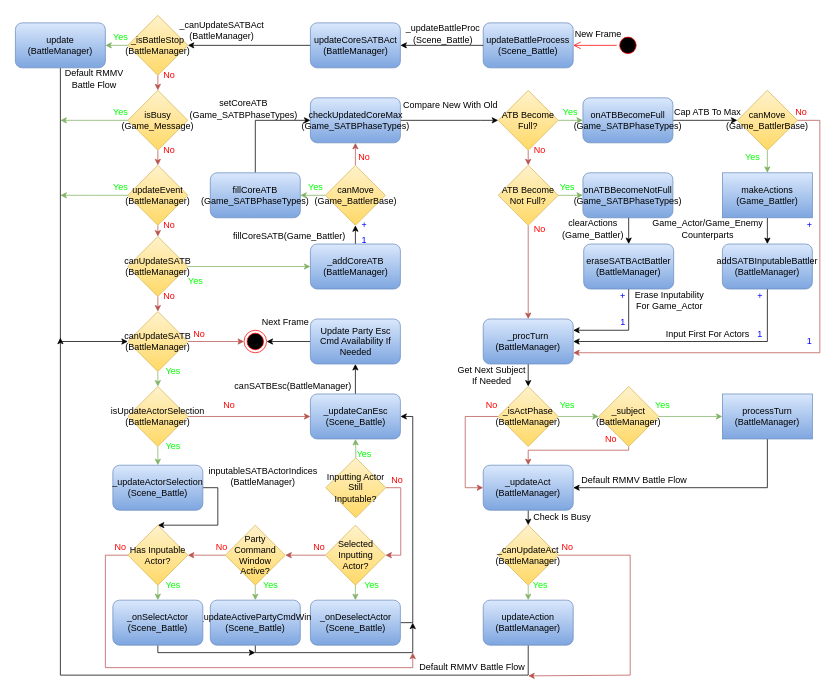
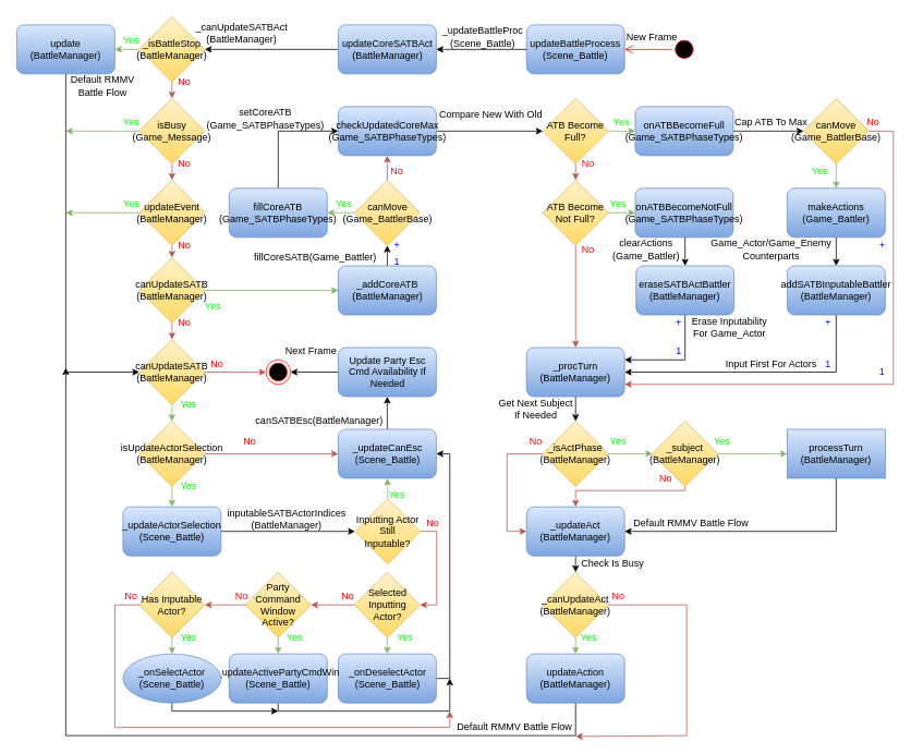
- <mxCell id="62" value="&lt;div&gt;makeActions&lt;/div&gt;&lt;div&gt;(Game_Battler)&lt;br&gt;&lt;/div&gt;" style="whiteSpace=wrap;html=1;strokeColor=#6c8ebf;gradientColor=#7ea6e0;fillColor=#dae8fc;rounded=0;" vertex="1" parent="1"><mxGeometry x="963" y="230" width="120" height="60" as="geometry" /></mxCell>
+ <mxCell id="62" value="&lt;div&gt;makeActions&lt;/div&gt;&lt;div&gt;(Game_Battler)&lt;br&gt;&lt;/div&gt;" style="rounded=1;whiteSpace=wrap;html=1;strokeColor=#6c8ebf;gradientColor=#7ea6e0;fillColor=#dae8fc;" vertex="1" parent="1"><mxGeometry x="963" y="230" width="120" height="60" as="geometry" /></mxCell>
- <mxCell id="119" style="edgeStyle=orthogonalEdgeStyle;rounded=0;orthogonalLoop=1;jettySize=auto;html=1;exitX=1;exitY=0.5;exitDx=0;exitDy=0;fontColor=#000000;" edge="1" parent="1" source="120" target="143"><mxGeometry relative="1" as="geometry"><mxPoint x="280" y="650" as="sourcePoint" /></mxGeometry></mxCell>
+ <mxCell id="119" style="edgeStyle=orthogonalEdgeStyle;rounded=0;orthogonalLoop=1;jettySize=auto;html=1;exitX=1;exitY=0.5;exitDx=0;exitDy=0;entryX=0;entryY=0.5;entryDx=0;entryDy=0;fontColor=#000000;" edge="1" parent="1" source="120" target="124"><mxGeometry relative="1" as="geometry"><mxPoint x="280" y="650" as="sourcePoint" /></mxGeometry></mxCell>
- <mxCell id="145" value="&lt;div&gt;_onSelectActor&lt;/div&gt;&lt;div&gt;(Scene_Battle)&lt;br&gt;&lt;/div&gt;" style="rounded=1;whiteSpace=wrap;html=1;strokeColor=#6c8ebf;gradientColor=#7ea6e0;fillColor=#dae8fc;" vertex="1" parent="1"><mxGeometry x="150" y="800" width="120" height="60" as="geometry" /></mxCell>
+ <mxCell id="145" value="&lt;div&gt;_onSelectActor&lt;/div&gt;&lt;div&gt;(Scene_Battle)&lt;br&gt;&lt;/div&gt;" style="ellipse;whiteSpace=wrap;html=1;strokeColor=#6c8ebf;gradientColor=#7ea6e0;fillColor=#dae8fc;" vertex="1" parent="1"><mxGeometry x="150" y="800" width="120" height="60" as="geometry" /></mxCell>
